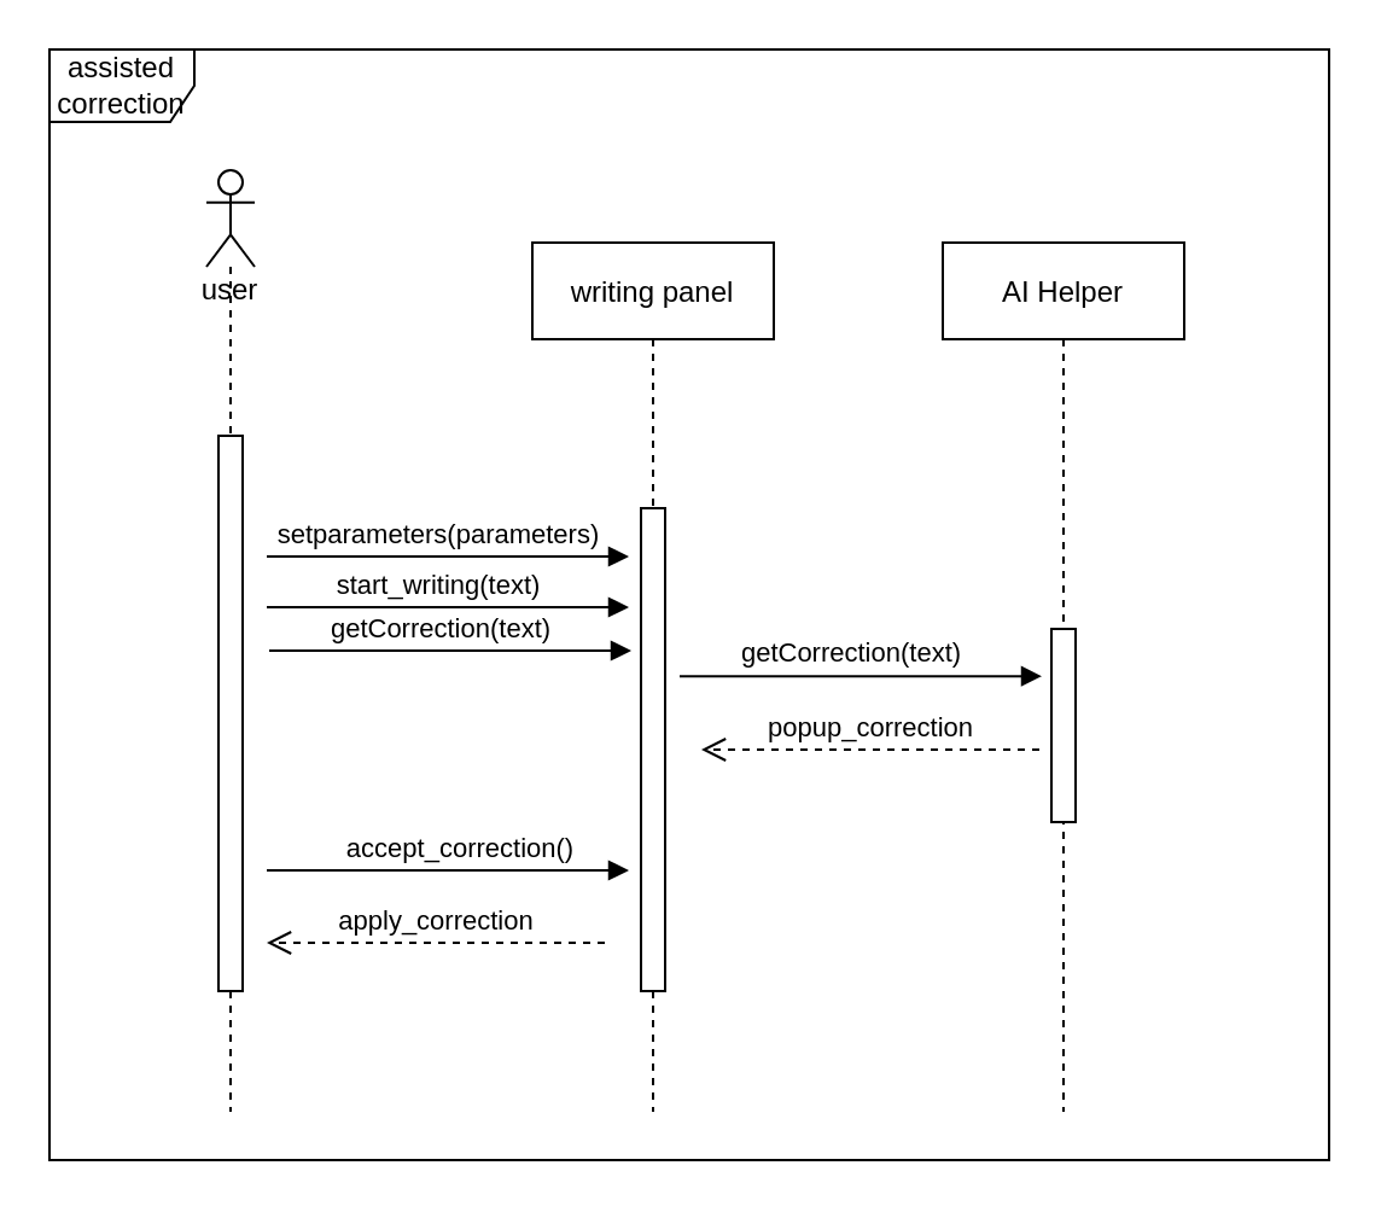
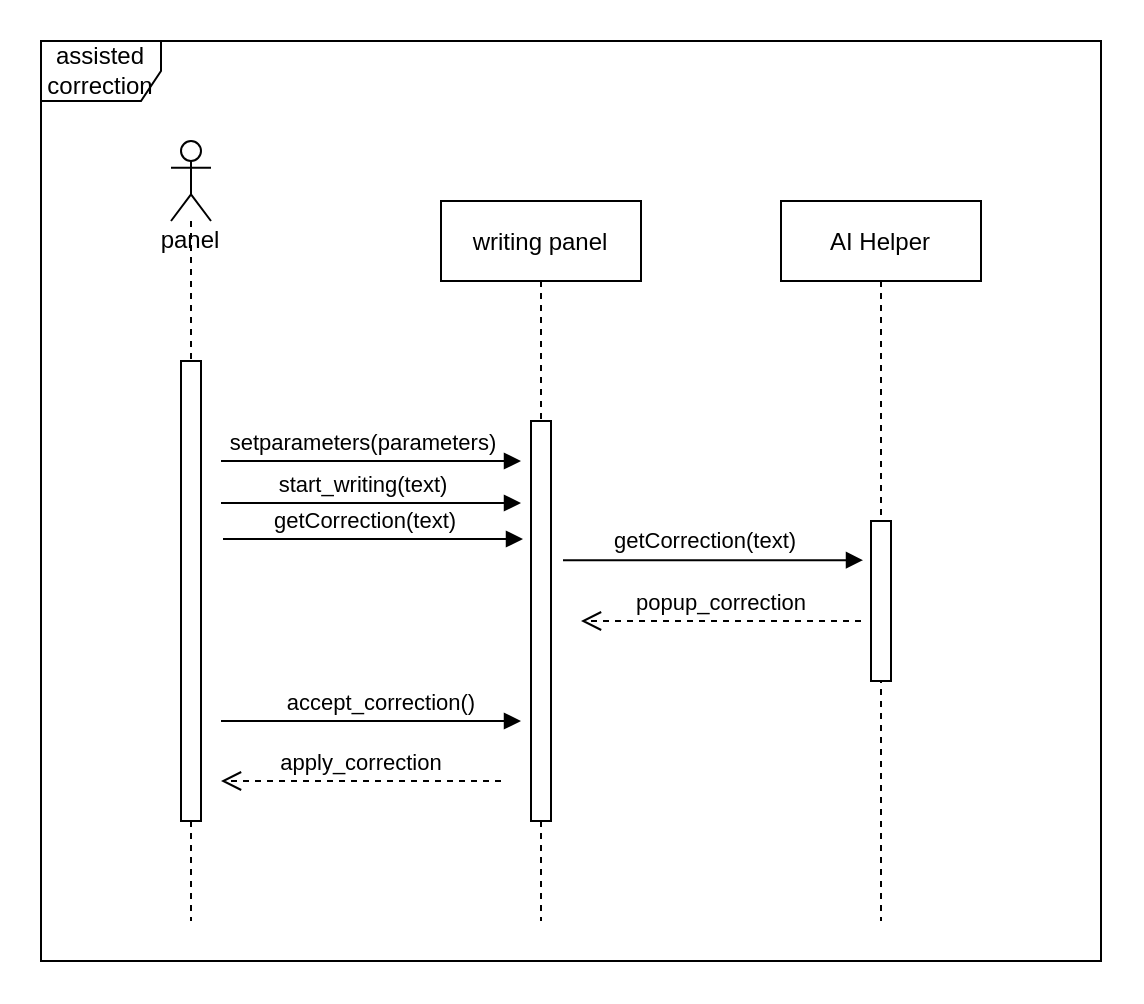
- <mxCell id="5" value="user&lt;br&gt;" style="shape=umlLifeline;participant=umlActor;perimeter=lifelinePerimeter;whiteSpace=wrap;html=1;container=1;collapsible=0;recursiveResize=0;verticalAlign=top;spacingTop=36;outlineConnect=0;" vertex="1" parent="1"><mxGeometry x="85" y="70" width="20" height="390" as="geometry" /></mxCell>
+ <mxCell id="5" value="panel&lt;br&gt;" style="shape=umlLifeline;participant=umlActor;perimeter=lifelinePerimeter;whiteSpace=wrap;html=1;container=1;collapsible=0;recursiveResize=0;verticalAlign=top;spacingTop=36;outlineConnect=0;" vertex="1" parent="1"><mxGeometry x="85" y="70" width="20" height="390" as="geometry" /></mxCell>
